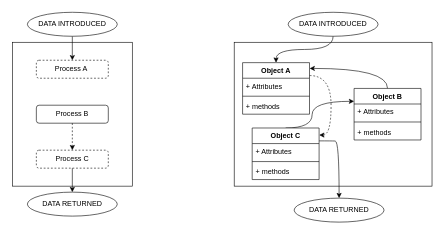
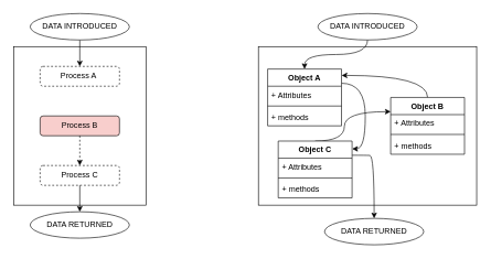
- <mxCell id="13" style="edgeStyle=orthogonalEdgeStyle;curved=1;rounded=0;orthogonalLoop=1;jettySize=auto;html=1;exitX=1;exitY=0.25;exitDx=0;exitDy=0;entryX=1.002;entryY=0.137;entryDx=0;entryDy=0;entryPerimeter=0;dashed=1;" edge="1" parent="1" source="14" target="25"><mxGeometry relative="1" as="geometry" /></mxCell>
+ <mxCell id="13" style="edgeStyle=orthogonalEdgeStyle;curved=1;rounded=0;orthogonalLoop=1;jettySize=auto;html=1;exitX=1;exitY=0.25;exitDx=0;exitDy=0;entryX=1.002;entryY=0.137;entryDx=0;entryDy=0;entryPerimeter=0;" edge="1" parent="1" source="14" target="25"><mxGeometry relative="1" as="geometry" /></mxCell>
- <mxCell id="4" value="Process B" style="rounded=1;whiteSpace=wrap;html=1;" vertex="1" parent="2"><mxGeometry x="40" y="155" width="120" height="30" as="geometry" /></mxCell>
+ <mxCell id="4" value="Process B" style="rounded=1;whiteSpace=wrap;html=1;fillColor=#f8cecc;" vertex="1" parent="2"><mxGeometry x="40" y="155" width="120" height="30" as="geometry" /></mxCell>
